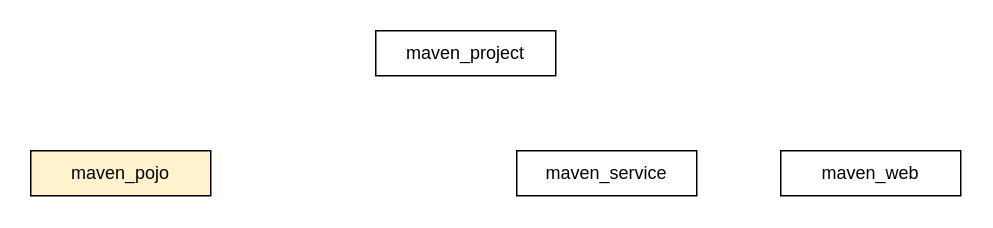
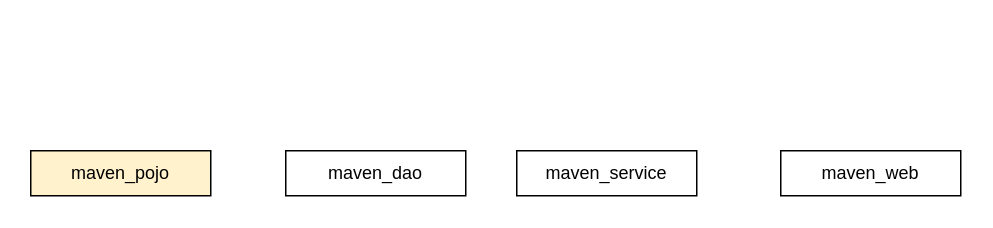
- <mxCell id="4" value="maven_project" style="rounded=0;whiteSpace=wrap;html=1;" vertex="1" parent="1"><mxGeometry x="250" y="20" width="120" height="30" as="geometry" /></mxCell>
+ <mxCell id="2" value="&lt;div&gt;maven_dao&lt;/div&gt;" style="rounded=0;whiteSpace=wrap;html=1;" vertex="1" parent="1"><mxGeometry x="190" y="100" width="120" height="30" as="geometry" /></mxCell>
